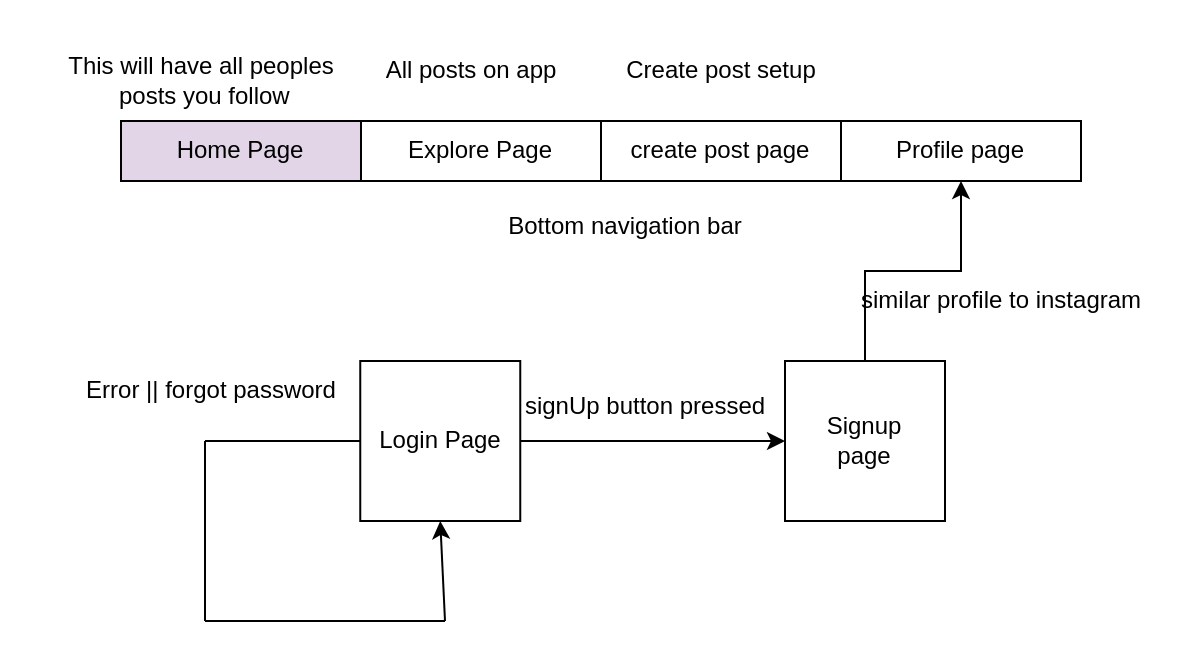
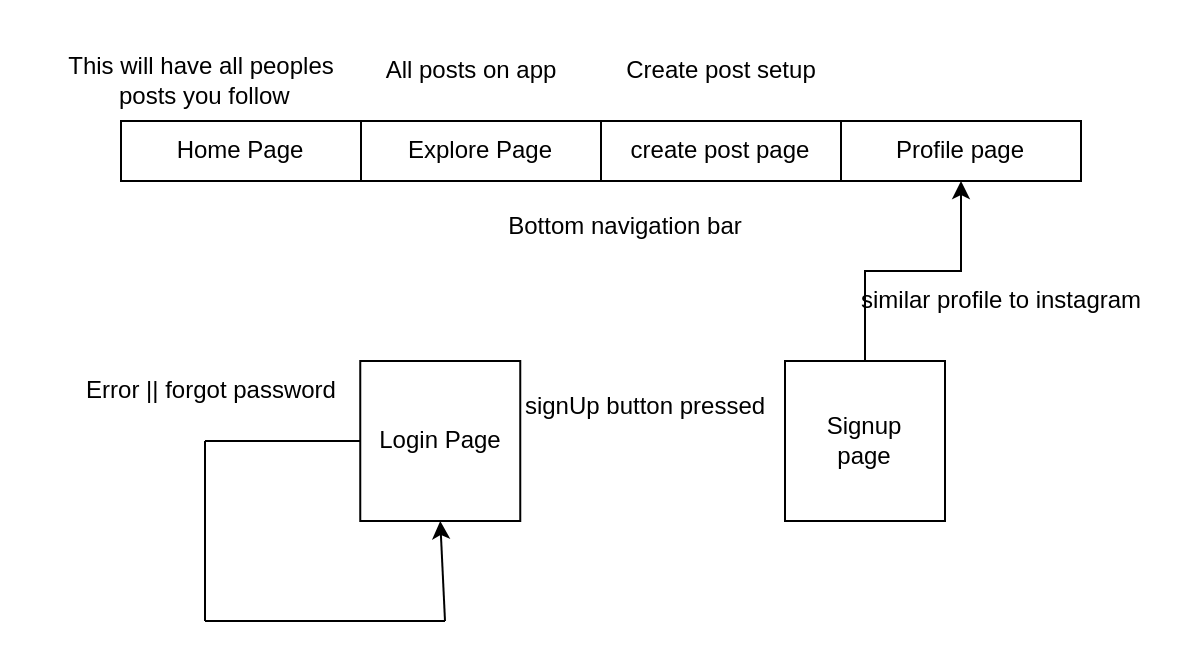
- <mxCell id="12" value="Home Page" style="rounded=0;whiteSpace=wrap;html=1;fillColor=#e1d5e7;" vertex="1" parent="1"><mxGeometry x="60" y="60" width="120" height="30" as="geometry" /></mxCell>
+ <mxCell id="12" value="Home Page" style="rounded=0;whiteSpace=wrap;html=1;" vertex="1" parent="1"><mxGeometry x="60" y="60" width="120" height="30" as="geometry" /></mxCell>
- <mxCell id="2" value="" style="edgeStyle=orthogonalEdgeStyle;rounded=0;orthogonalLoop=1;jettySize=auto;html=1;" edge="1" parent="1" source="3" target="5"><mxGeometry relative="1" as="geometry" /></mxCell>
